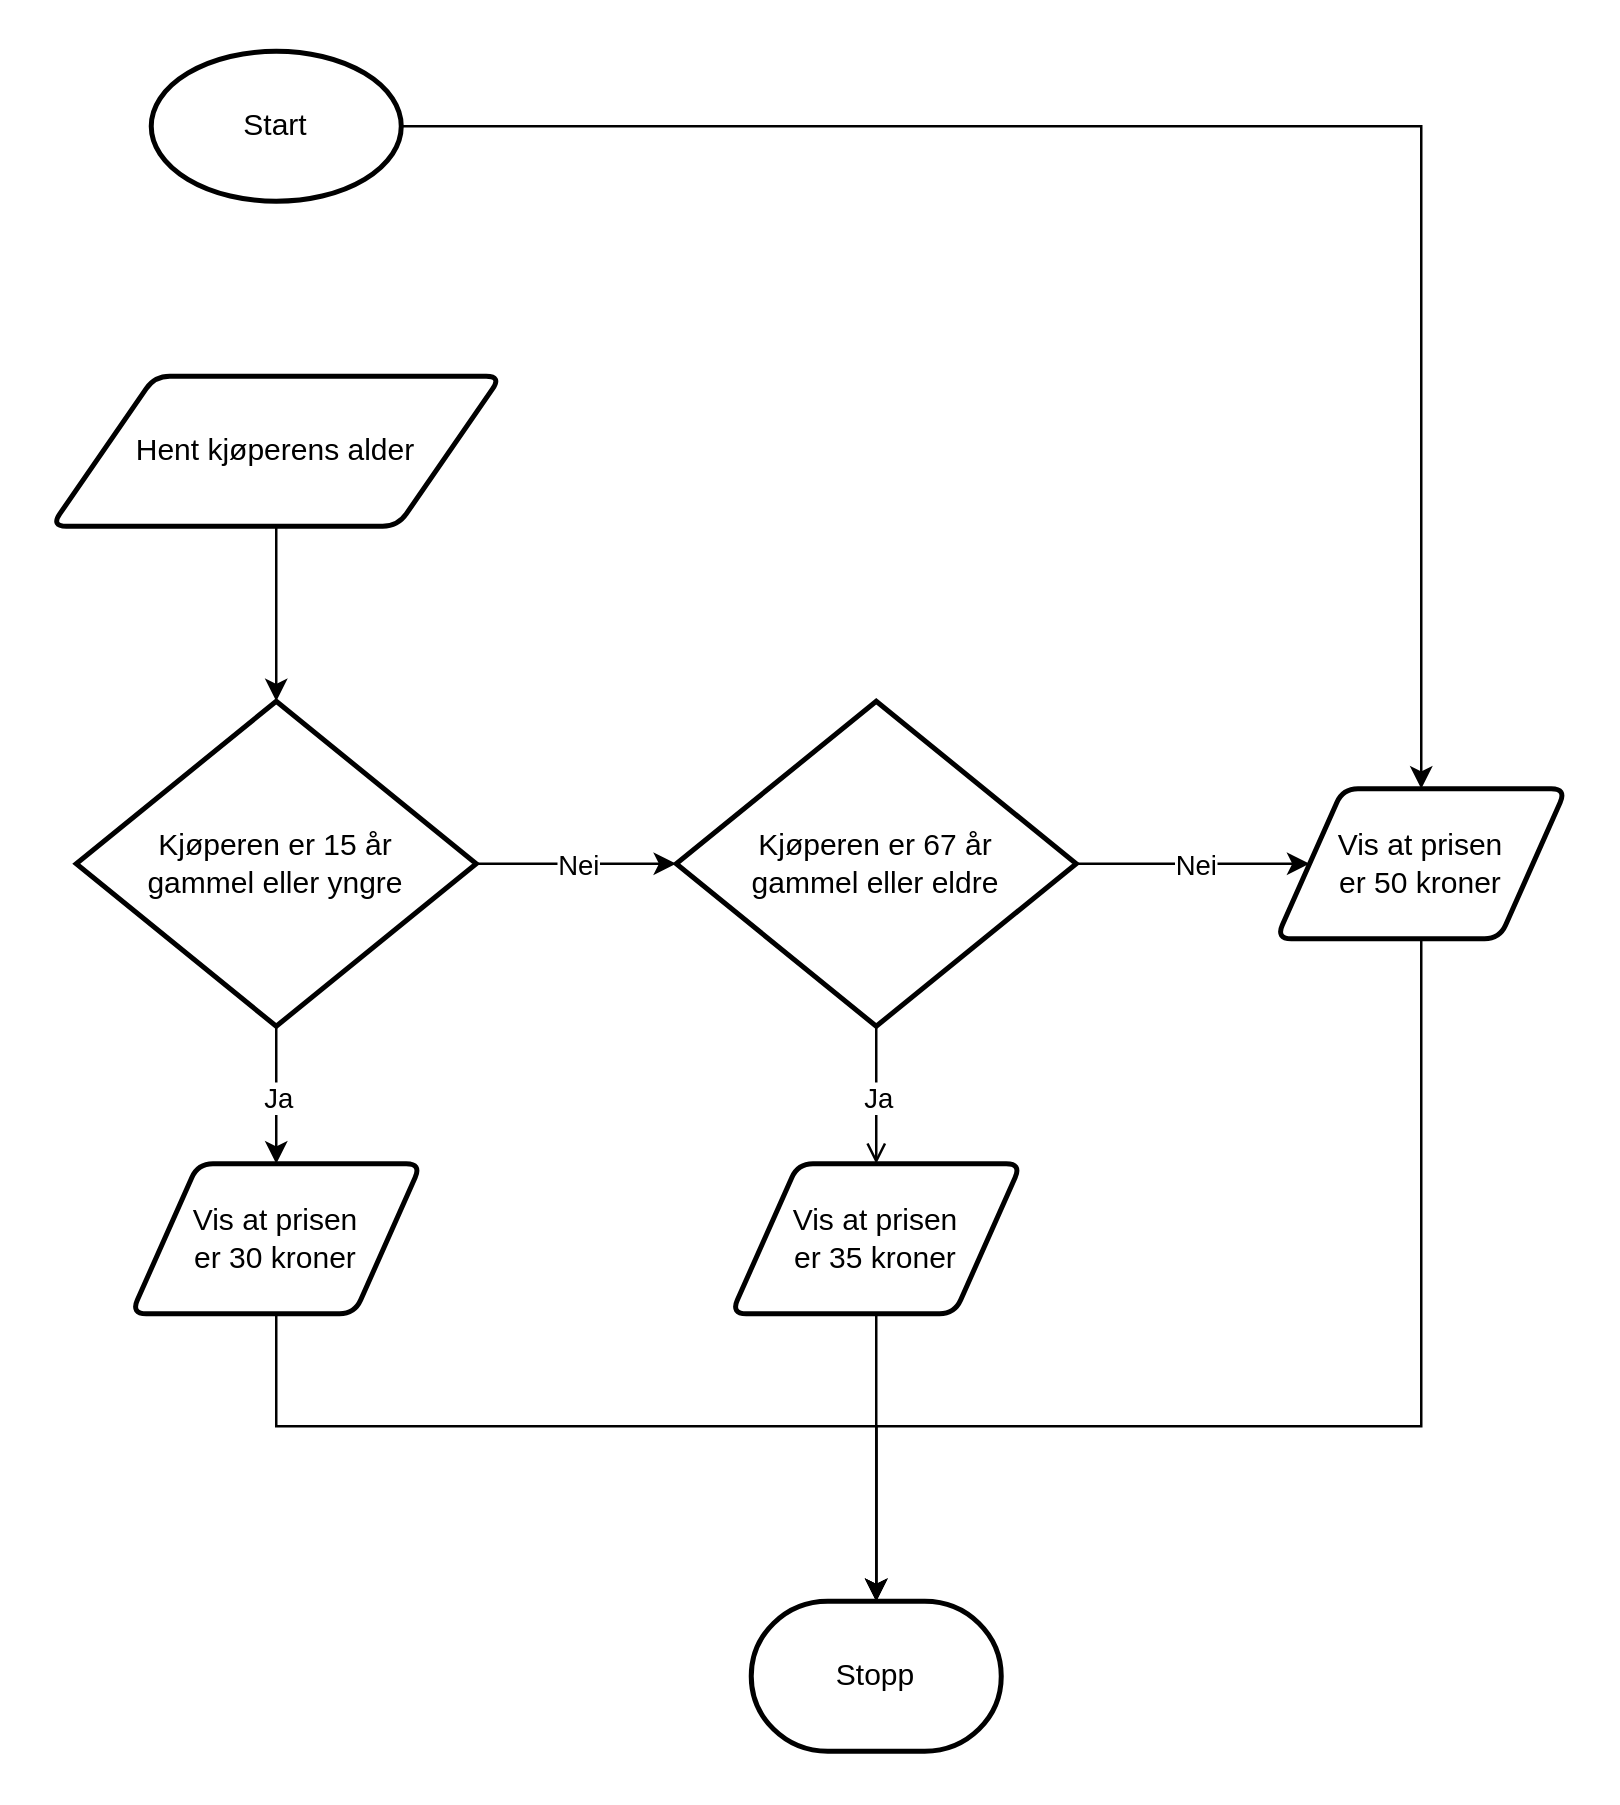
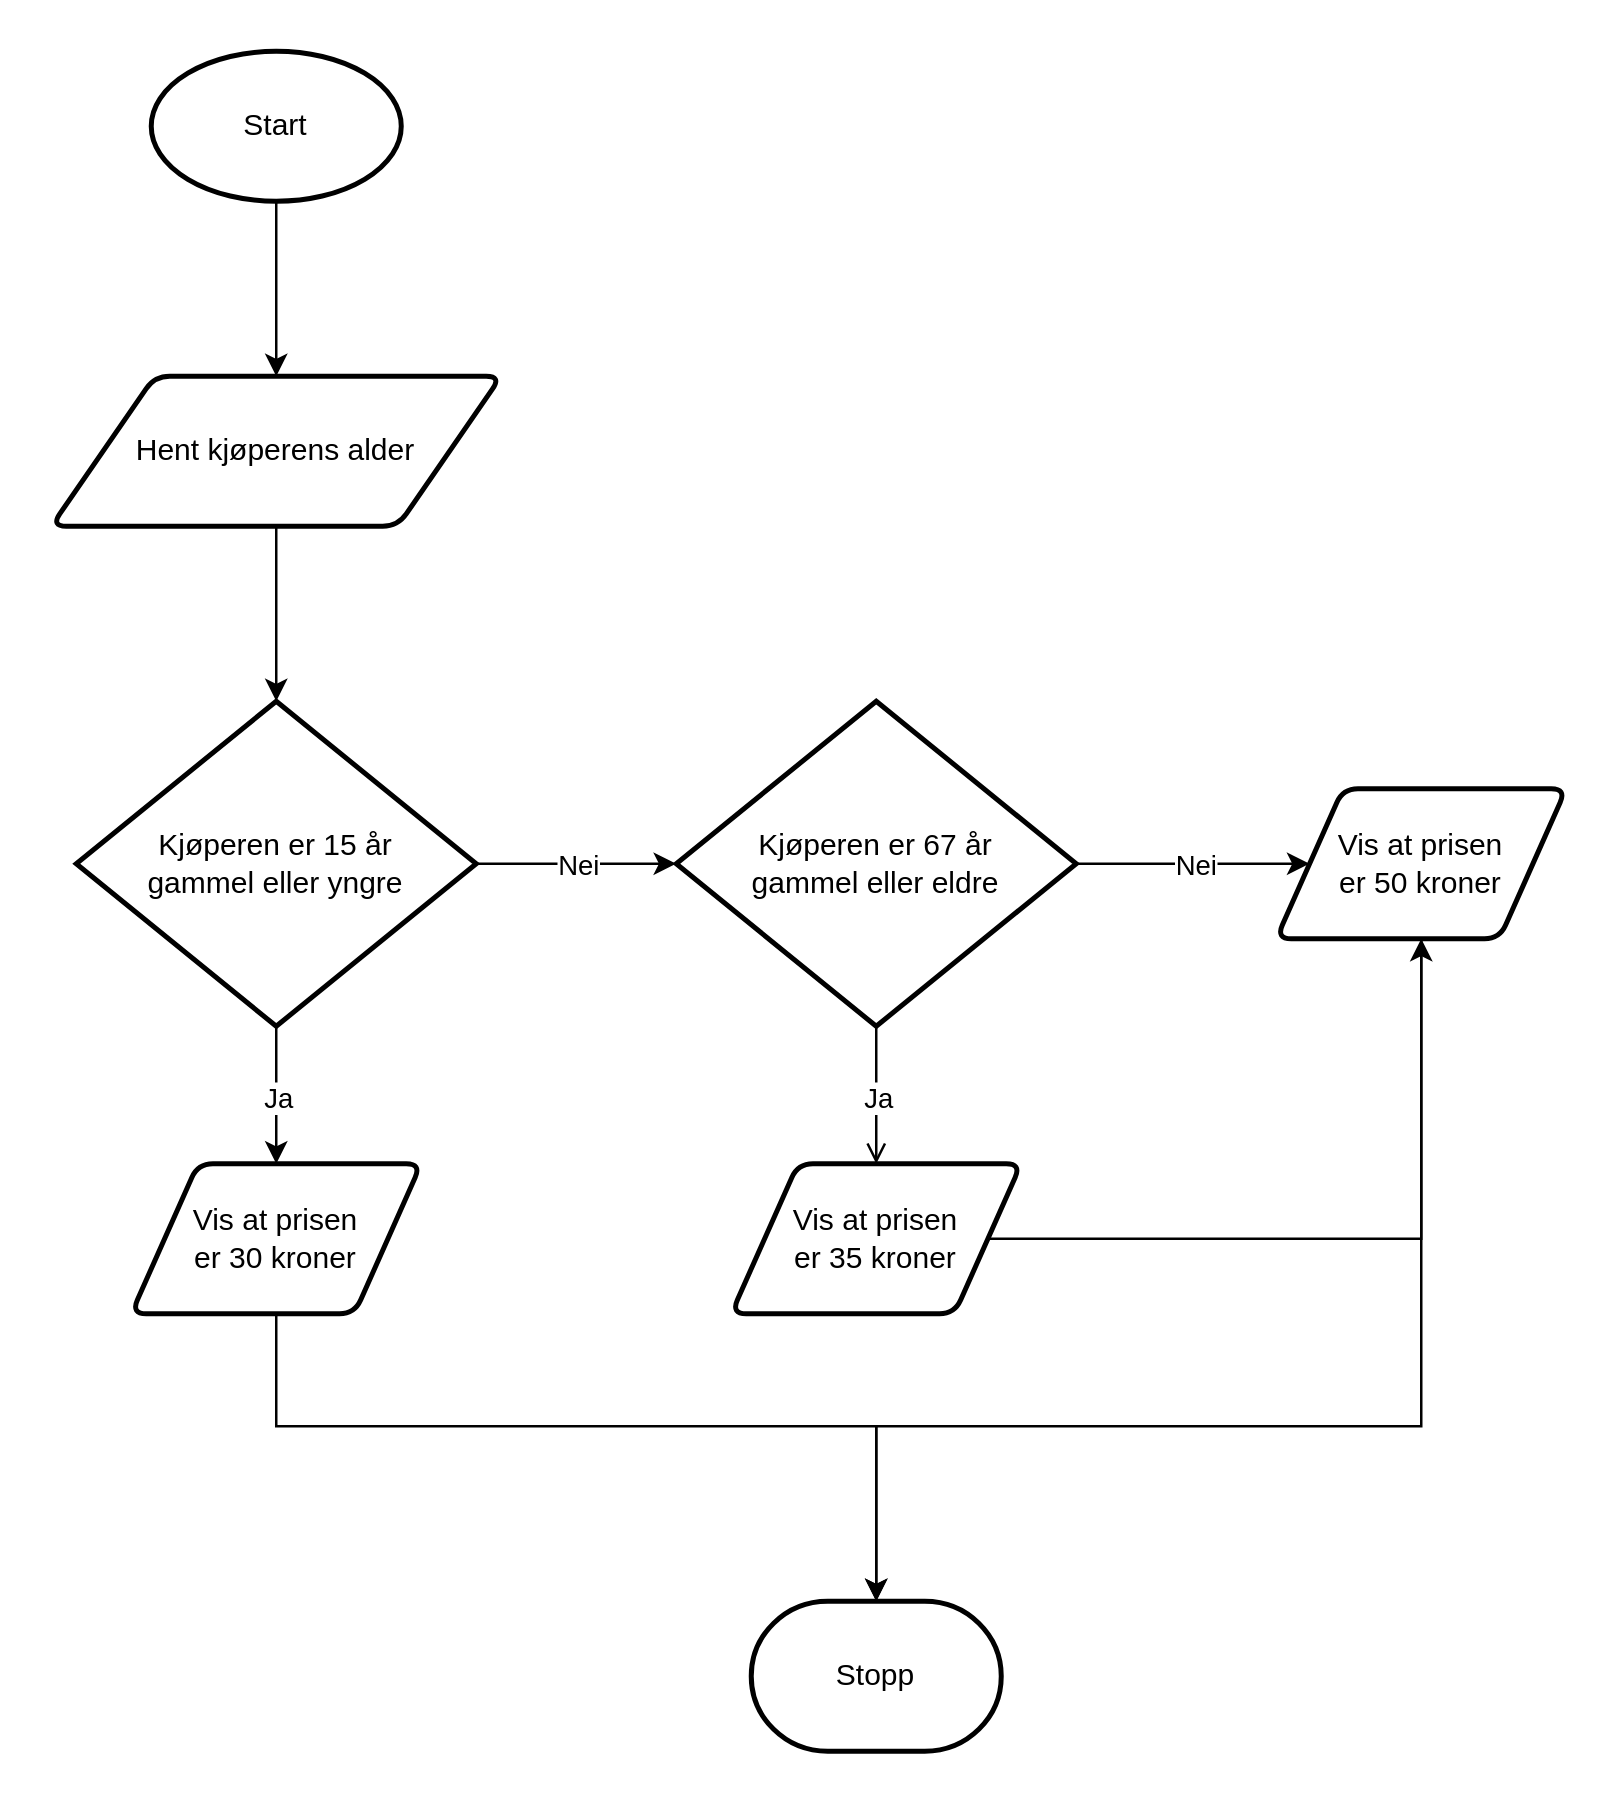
- <mxCell id="2" value="" style="edgeStyle=orthogonalEdgeStyle;rounded=0;orthogonalLoop=1;jettySize=auto;html=1;" edge="1" parent="1" source="3" target="19"><mxGeometry relative="1" as="geometry" /></mxCell>
+ <mxCell id="2" value="" style="edgeStyle=orthogonalEdgeStyle;rounded=0;orthogonalLoop=1;jettySize=auto;html=1;" edge="1" parent="1" source="3" target="5"><mxGeometry relative="1" as="geometry" /></mxCell>
- <mxCell id="17" value="" style="edgeStyle=orthogonalEdgeStyle;rounded=0;orthogonalLoop=1;jettySize=auto;html=1;" edge="1" parent="1" source="18" target="20"><mxGeometry relative="1" as="geometry" /></mxCell>
+ <mxCell id="17" value="" style="edgeStyle=orthogonalEdgeStyle;rounded=0;orthogonalLoop=1;jettySize=auto;html=1;" edge="1" parent="1" source="18" target="19"><mxGeometry relative="1" as="geometry" /></mxCell>
